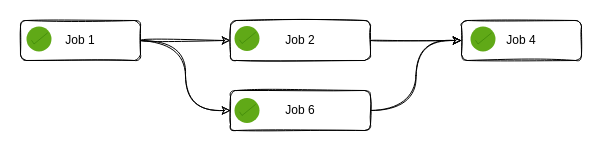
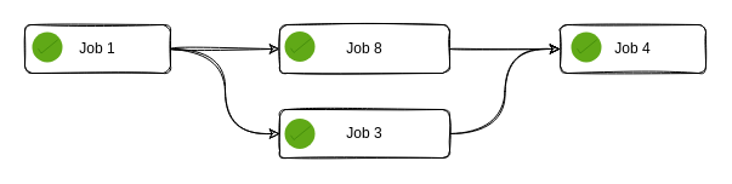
- <mxCell id="7" value="Job 2" style="rounded=1;whiteSpace=wrap;html=1;fontColor=#000000;sketch=1;" vertex="1" parent="1"><mxGeometry x="230" y="20" width="140" height="40" as="geometry" /></mxCell>
+ <mxCell id="7" value="Job 8" style="rounded=1;whiteSpace=wrap;html=1;fontColor=#000000;sketch=1;" vertex="1" parent="1"><mxGeometry x="230" y="20" width="140" height="40" as="geometry" /></mxCell>
- <mxCell id="9" value="Job 6" style="rounded=1;whiteSpace=wrap;html=1;fontColor=#000000;sketch=1;" vertex="1" parent="1"><mxGeometry x="230" y="90" width="140" height="40" as="geometry" /></mxCell>
+ <mxCell id="9" value="Job 3" style="rounded=1;whiteSpace=wrap;html=1;fontColor=#000000;sketch=1;" vertex="1" parent="1"><mxGeometry x="230" y="90" width="140" height="40" as="geometry" /></mxCell>
